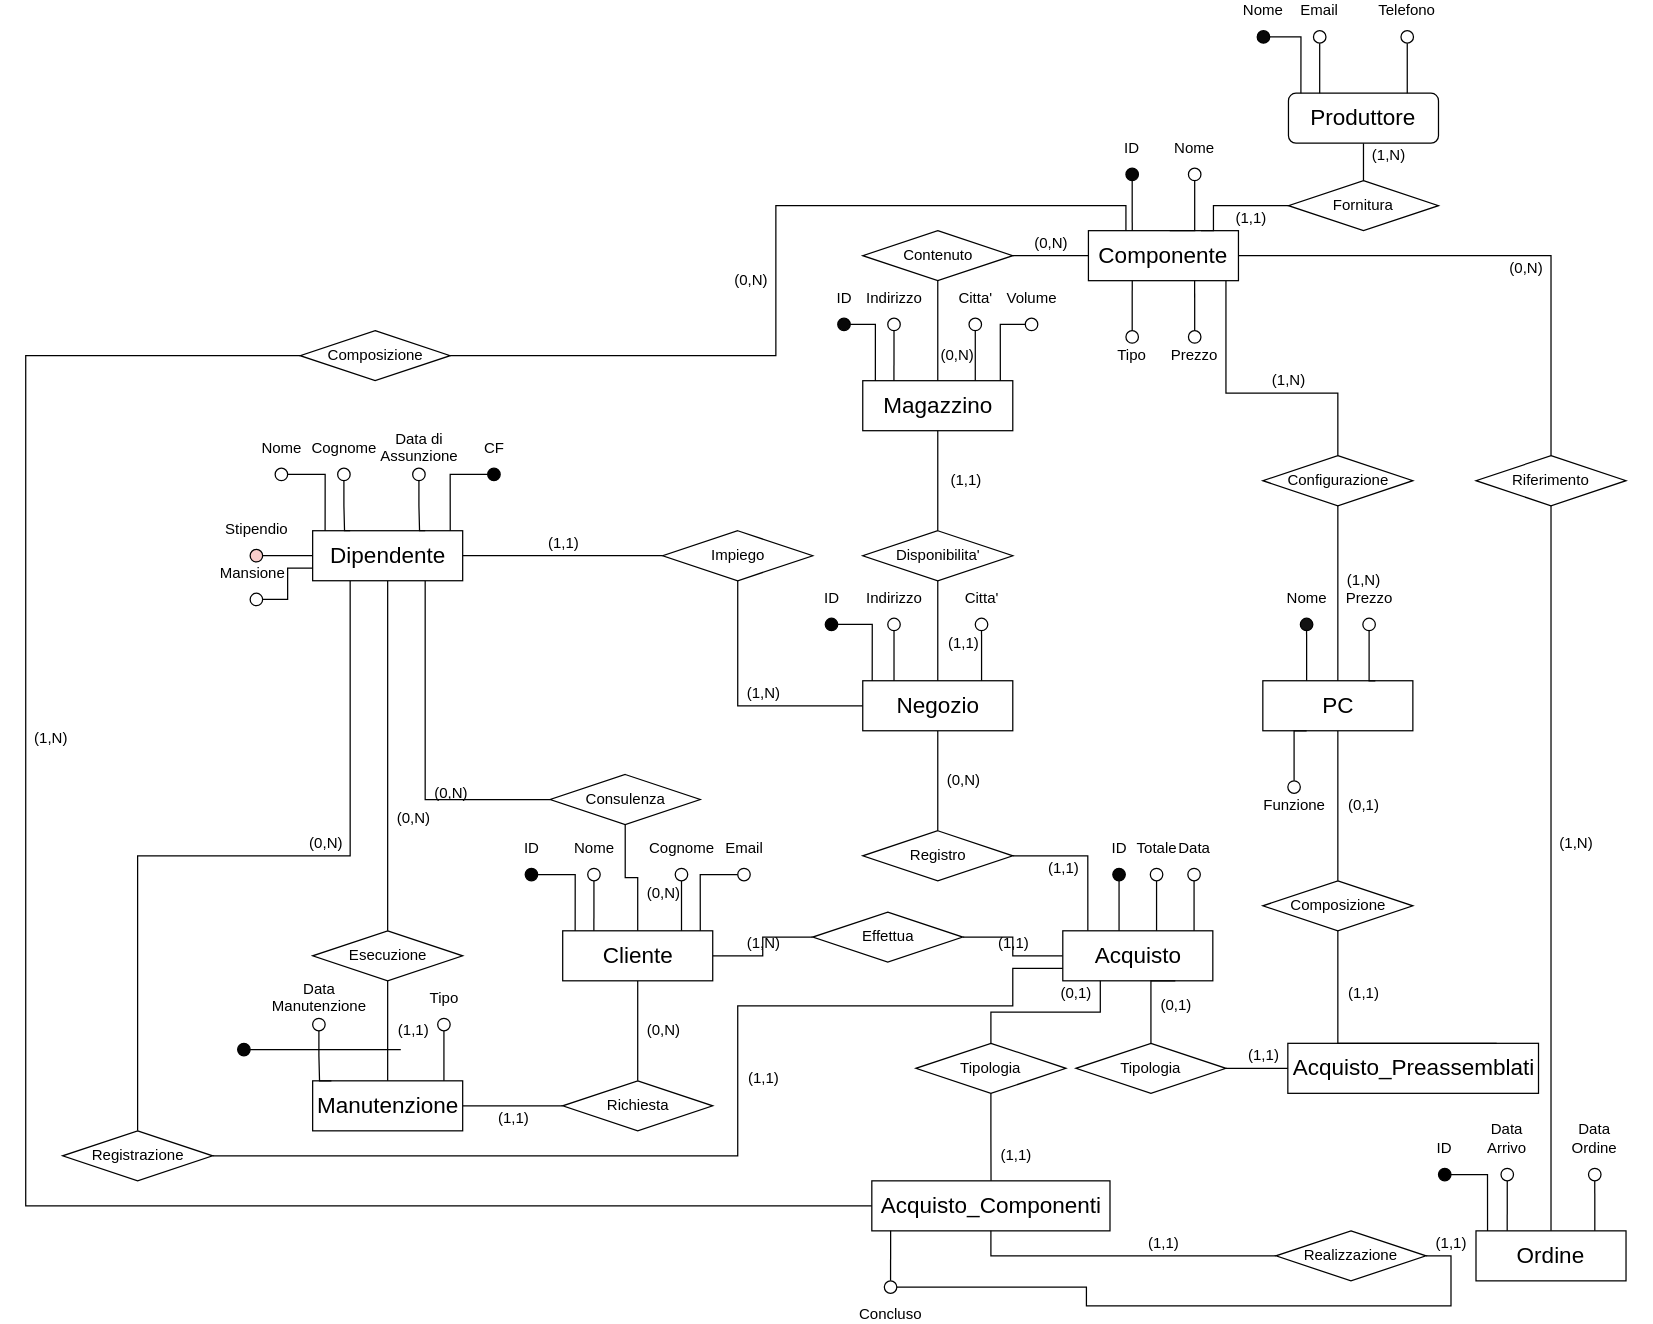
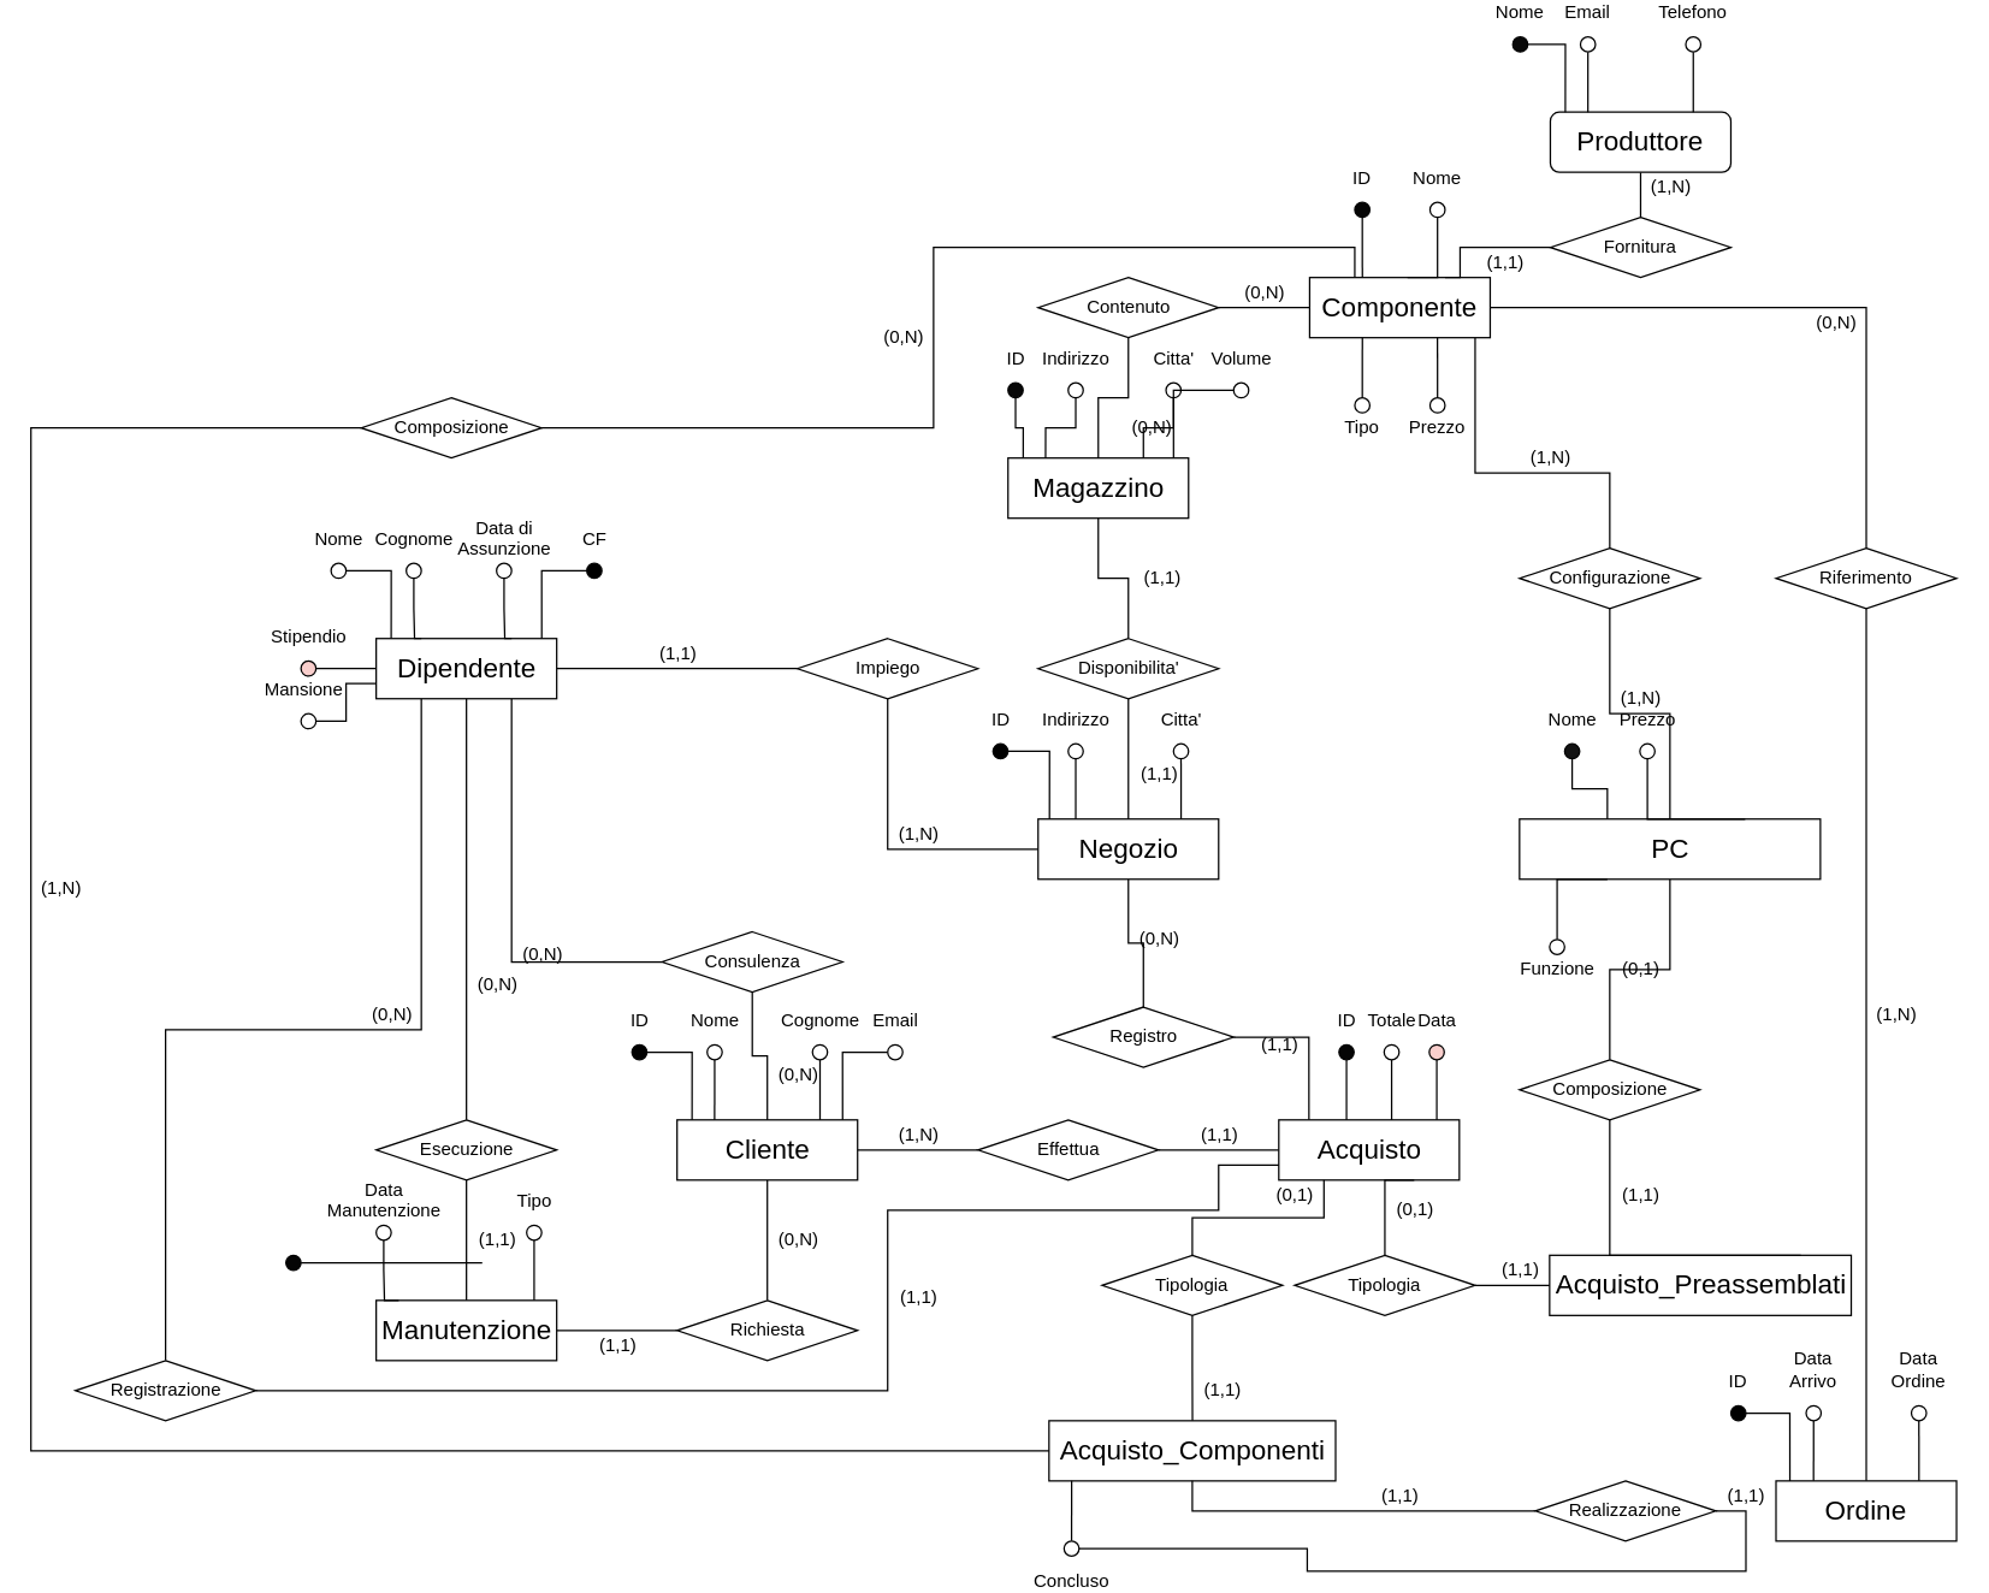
- <mxCell id="10" value="Magazzino" style="whiteSpace=wrap;html=1;align=center;fontSize=18;fontFamily=Arial;FType=g;" parent="1" vertex="1"><mxGeometry x="689.5" y="300" width="120" height="40" as="geometry" /></mxCell>
+ <mxCell id="10" value="Magazzino" style="whiteSpace=wrap;html=1;align=center;fontSize=18;fontFamily=Arial;FType=g;" parent="1" vertex="1"><mxGeometry x="669.5" y="300" width="120" height="40" as="geometry" /></mxCell>
- <mxCell id="100" value="PC" style="whiteSpace=wrap;html=1;align=center;fontSize=18;fontFamily=Arial;FType=g;" parent="1" vertex="1"><mxGeometry x="1009.5" y="540" width="120" height="40" as="geometry" /></mxCell>
+ <mxCell id="100" value="PC" style="whiteSpace=wrap;html=1;align=center;fontSize=18;fontFamily=Arial;FType=g;" parent="1" vertex="1"><mxGeometry x="1009.5" y="540" width="200" height="40" as="geometry" /></mxCell>
- <mxCell id="26" value="&lt;div&gt;Registro&lt;/div&gt;" style="shape=rhombus;perimeter=rhombusPerimeter;whiteSpace=wrap;html=1;align=center;fontFamily=Arial;FType=g;" parent="1" vertex="1"><mxGeometry x="689.5" y="660" width="120" height="40" as="geometry" /></mxCell>
+ <mxCell id="26" value="&lt;div&gt;Registro&lt;/div&gt;" style="shape=rhombus;perimeter=rhombusPerimeter;whiteSpace=wrap;html=1;align=center;fontFamily=Arial;FType=g;" parent="1" vertex="1"><mxGeometry x="699.5" y="665" width="120" height="40" as="geometry" /></mxCell>
- <mxCell id="34" value="&lt;div&gt;Data&lt;br&gt;&lt;/div&gt;&lt;div&gt;&lt;br&gt;&lt;/div&gt;&lt;div&gt;&lt;br&gt;&lt;/div&gt;&lt;div&gt;&lt;br&gt;&lt;/div&gt;" style="ellipse;whiteSpace=wrap;html=1;align=center;fontFamily=Arial;FType=g;" parent="1" vertex="1"><mxGeometry x="949.5" y="690" width="10" height="10" as="geometry" /></mxCell>
+ <mxCell id="34" value="&lt;div&gt;Data&lt;br&gt;&lt;/div&gt;&lt;div&gt;&lt;br&gt;&lt;/div&gt;&lt;div&gt;&lt;br&gt;&lt;/div&gt;&lt;div&gt;&lt;br&gt;&lt;/div&gt;" style="ellipse;whiteSpace=wrap;html=1;align=center;fontFamily=Arial;FType=g;fillColor=#f8cecc;" parent="1" vertex="1"><mxGeometry x="949.5" y="690" width="10" height="10" as="geometry" /></mxCell>
- <mxCell id="41" value="&lt;div&gt;Effettua&lt;/div&gt;" style="shape=rhombus;perimeter=rhombusPerimeter;whiteSpace=wrap;html=1;align=center;fontFamily=Arial;FType=g;" parent="1" vertex="1"><mxGeometry x="649.5" y="725" width="120" height="40" as="geometry" /></mxCell>
+ <mxCell id="41" value="&lt;div&gt;Effettua&lt;/div&gt;" style="shape=rhombus;perimeter=rhombusPerimeter;whiteSpace=wrap;html=1;align=center;fontFamily=Arial;FType=g;" parent="1" vertex="1"><mxGeometry x="649.5" y="740" width="120" height="40" as="geometry" /></mxCell>
